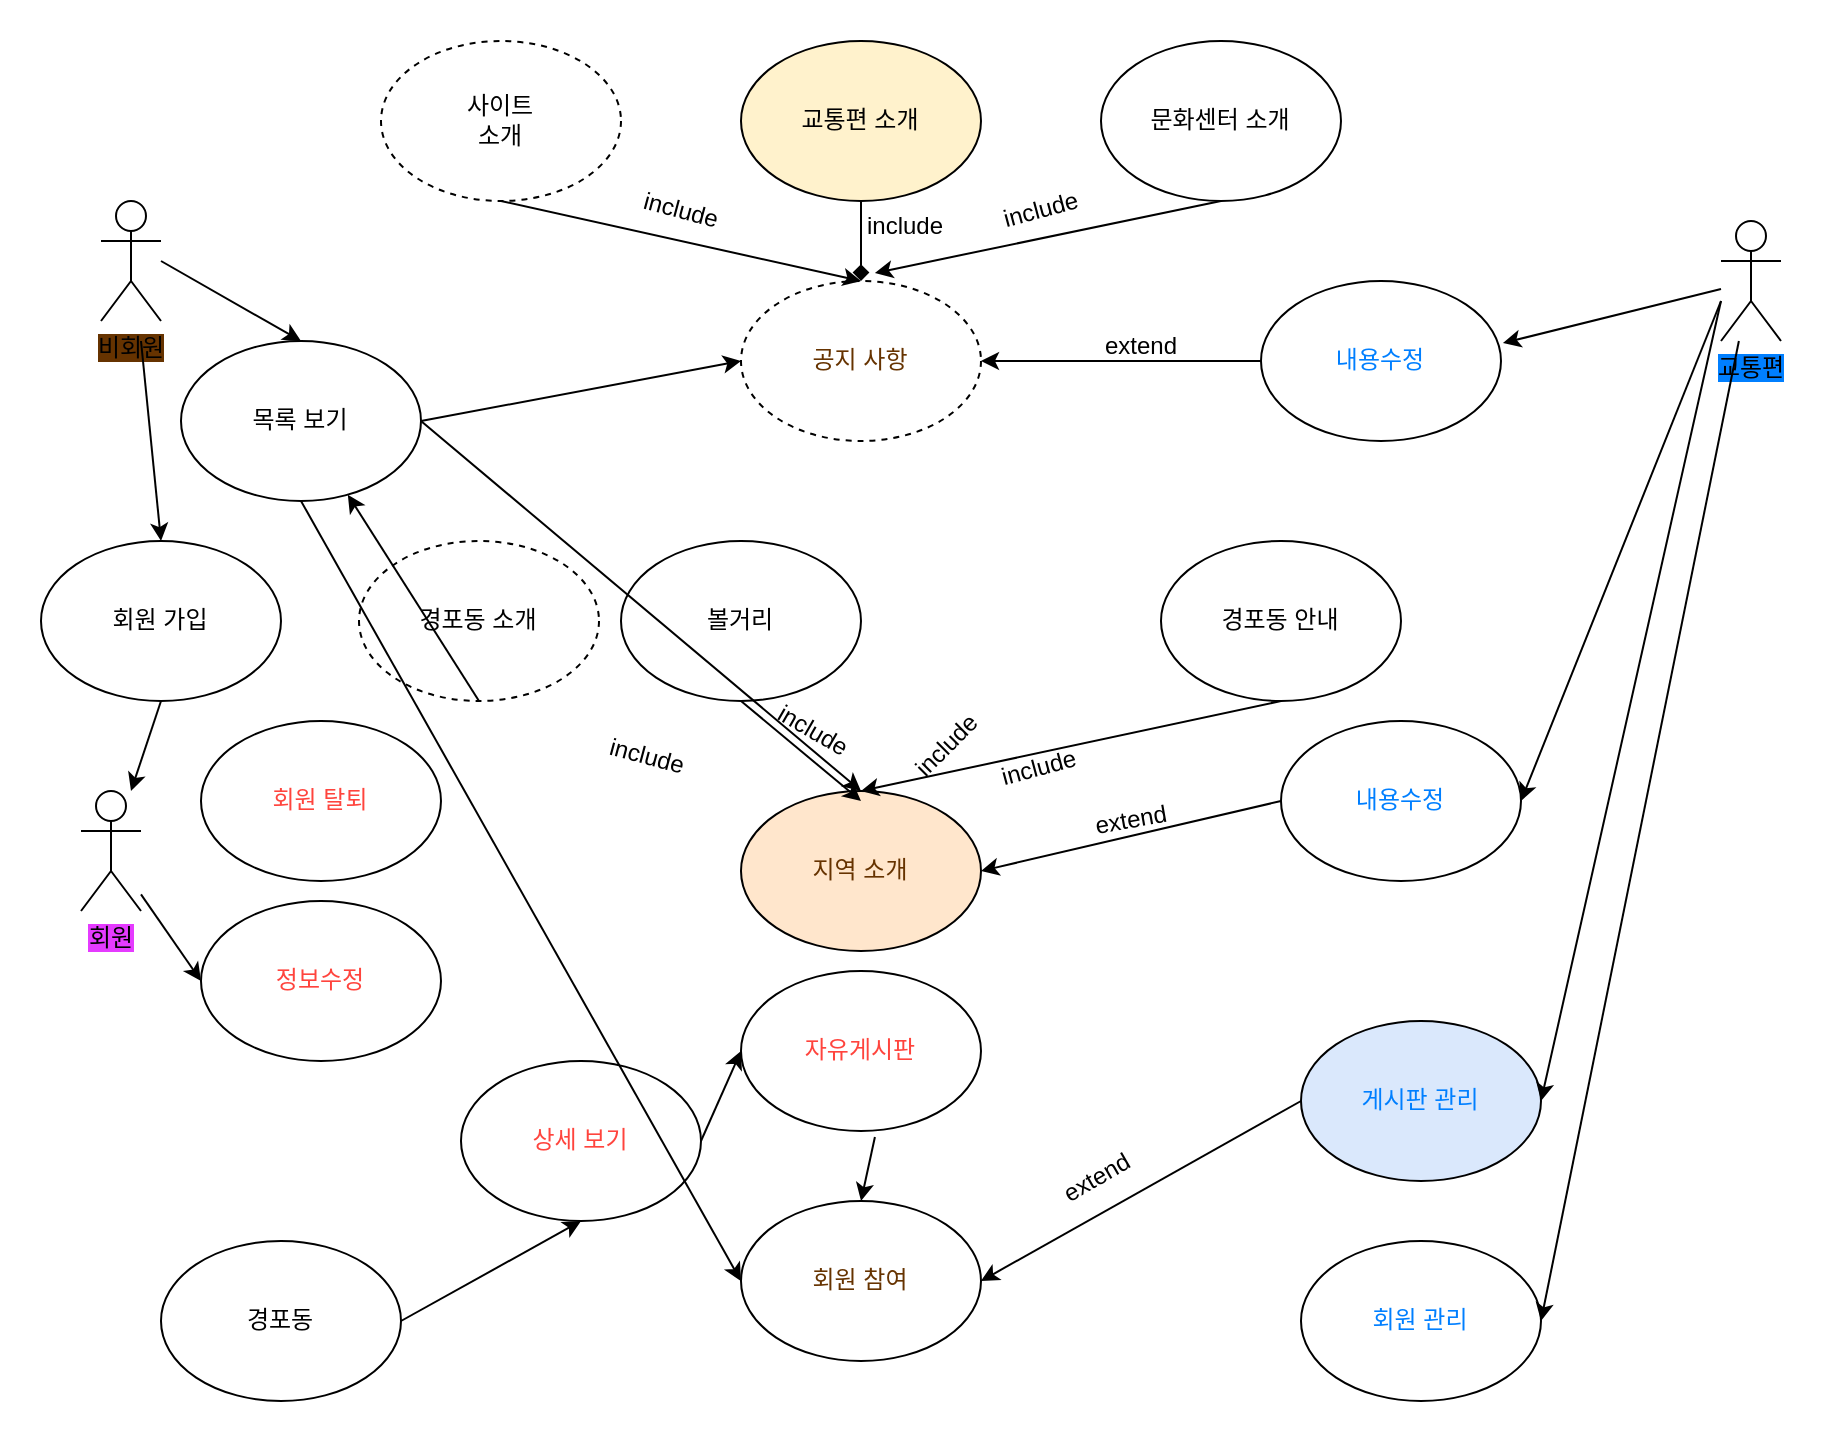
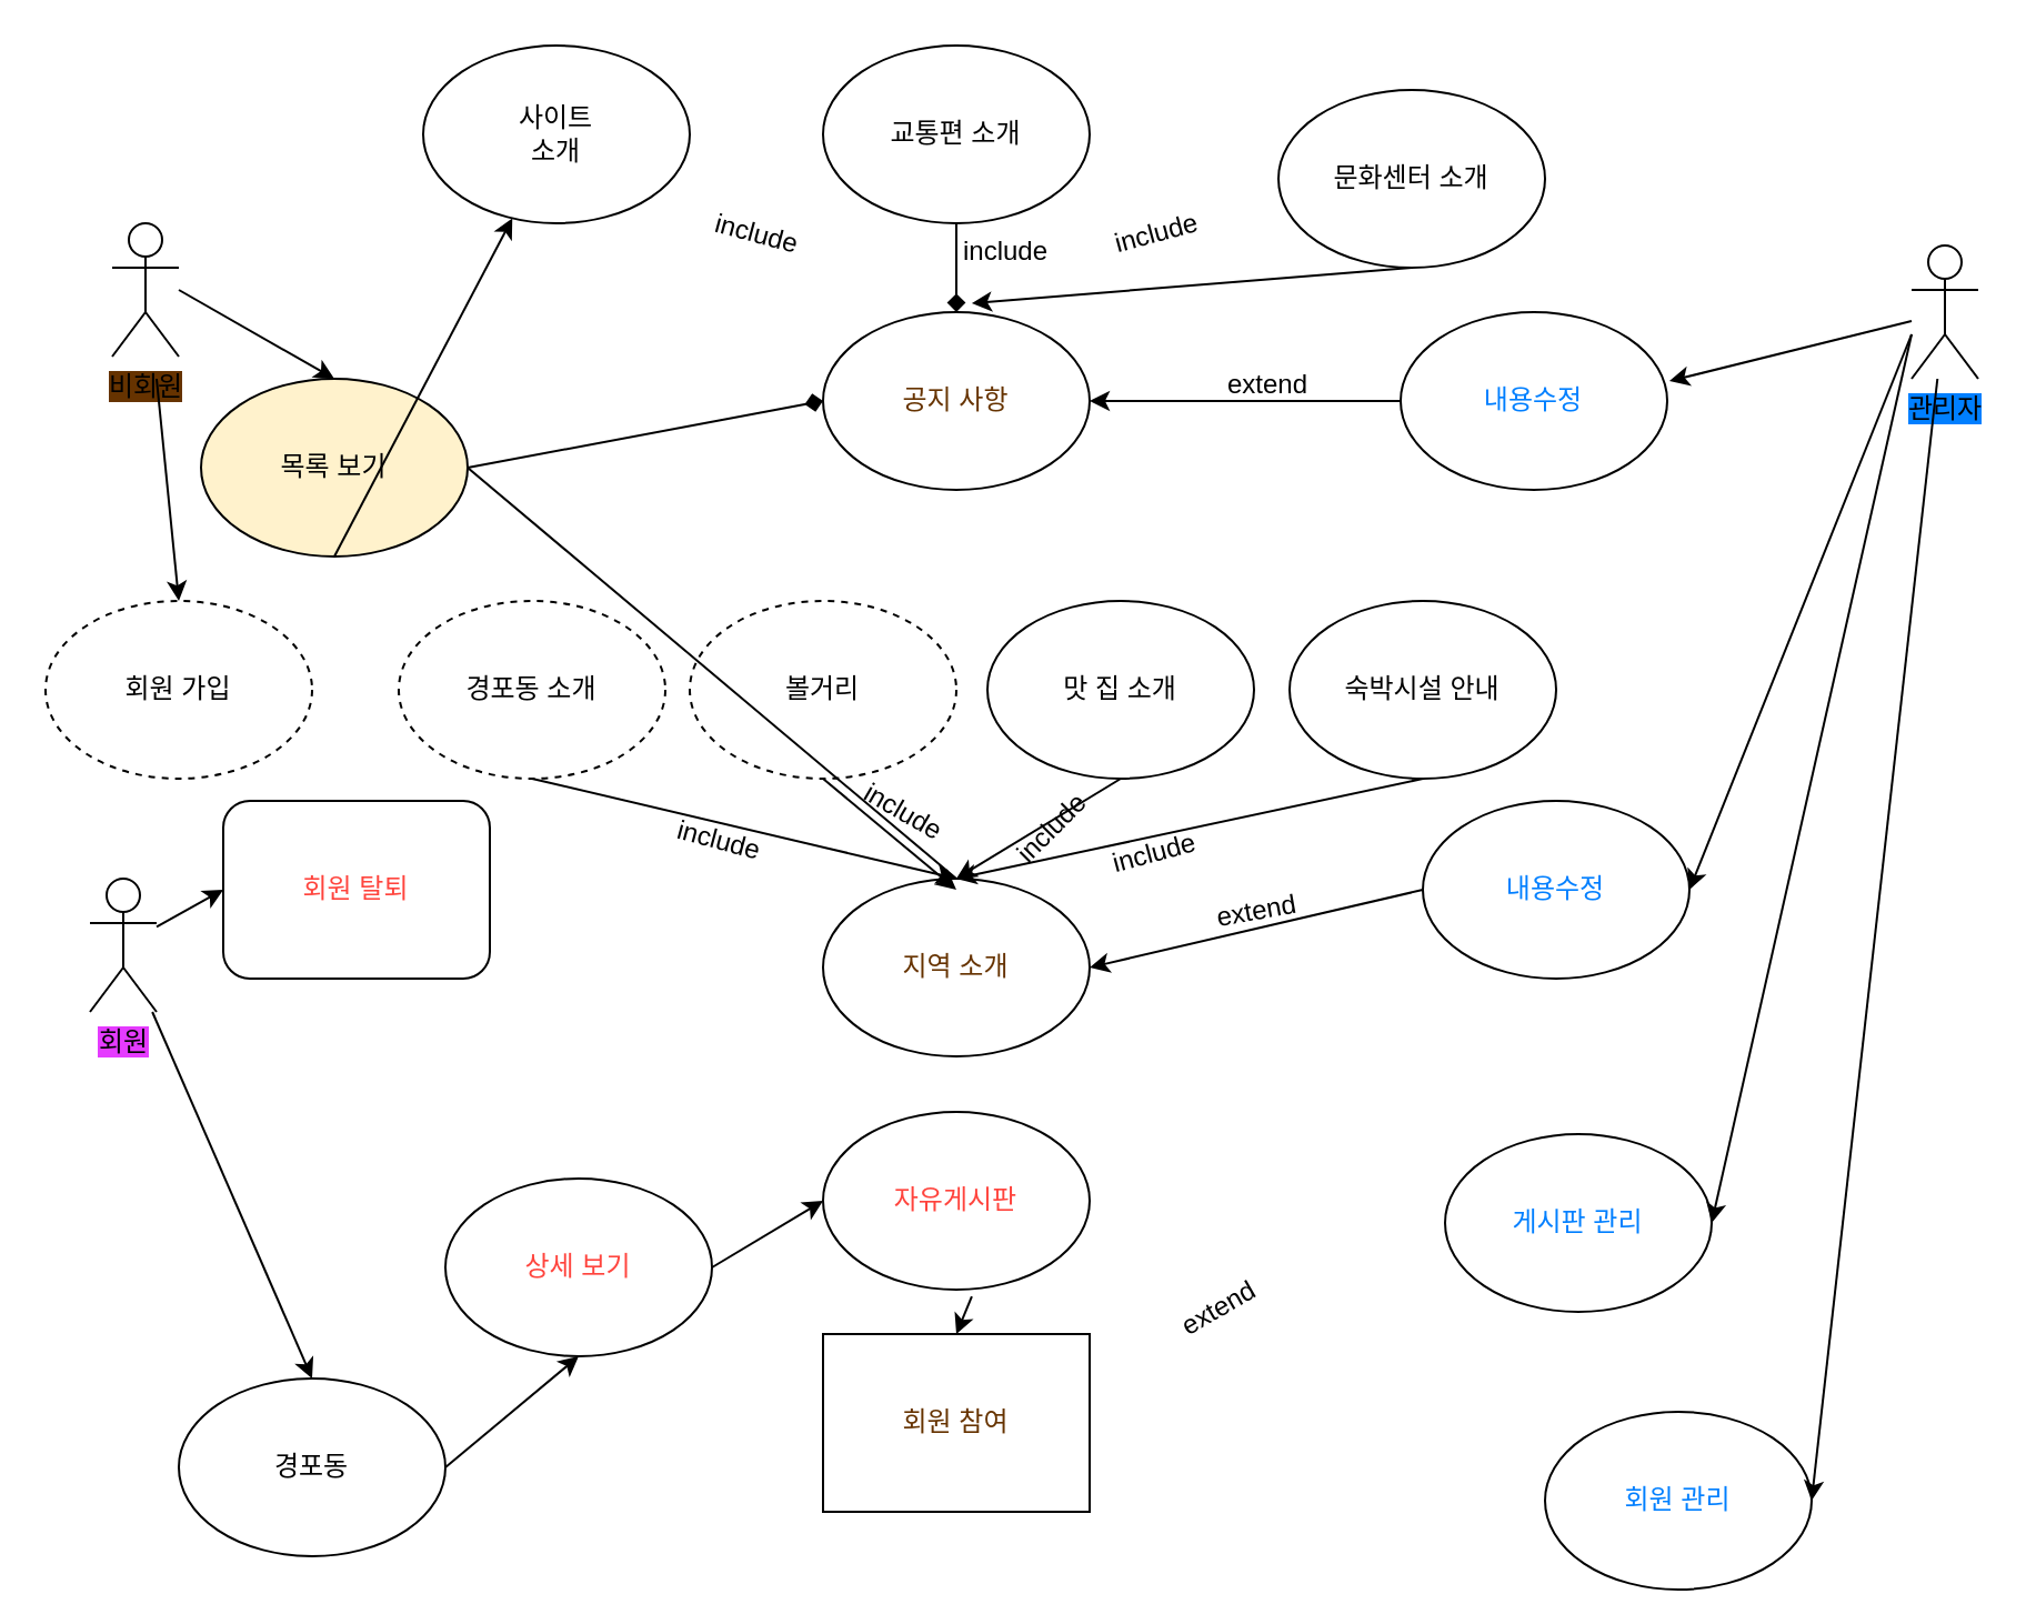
- <mxCell id="2" value="&lt;div&gt;사이트&lt;/div&gt;&lt;div&gt;소개&lt;/div&gt;" style="ellipse;whiteSpace=wrap;html=1;dashed=1;" parent="1" vertex="1"><mxGeometry x="190" y="20" width="120" height="80" as="geometry" /></mxCell>
+ <mxCell id="2" value="&lt;div&gt;사이트&lt;/div&gt;&lt;div&gt;소개&lt;/div&gt;" style="ellipse;whiteSpace=wrap;html=1;" parent="1" vertex="1"><mxGeometry x="190" y="20" width="120" height="80" as="geometry" /></mxCell>
- <mxCell id="3" value="교통편 소개" style="ellipse;whiteSpace=wrap;html=1;fillColor=#fff2cc;" parent="1" vertex="1"><mxGeometry x="370" y="20" width="120" height="80" as="geometry" /></mxCell>
+ <mxCell id="3" value="교통편 소개" style="ellipse;whiteSpace=wrap;html=1;" parent="1" vertex="1"><mxGeometry x="370" y="20" width="120" height="80" as="geometry" /></mxCell>
- <mxCell id="4" value="문화센터 소개" style="ellipse;whiteSpace=wrap;html=1;" parent="1" vertex="1"><mxGeometry x="550" y="20" width="120" height="80" as="geometry" /></mxCell>
+ <mxCell id="4" value="문화센터 소개" style="ellipse;whiteSpace=wrap;html=1;" parent="1" vertex="1"><mxGeometry x="575" y="40" width="120" height="80" as="geometry" /></mxCell>
- <mxCell id="6" value="" style="endArrow=classic;html=1;rounded=0;exitX=0.5;exitY=1;exitDx=0;exitDy=0;entryX=0.5;entryY=0;entryDx=0;entryDy=0;" parent="1" source="2" target="5" edge="1"><mxGeometry width="50" height="50" relative="1" as="geometry"><mxPoint x="390" y="320" as="sourcePoint" /><mxPoint x="440" y="270" as="targetPoint" /></mxGeometry></mxCell>
- <mxCell id="5" value="&lt;font color=&quot;#663300&quot;&gt;공지 사항&lt;/font&gt;" style="ellipse;whiteSpace=wrap;html=1;dashed=1;" parent="1" vertex="1"><mxGeometry x="370" y="140" width="120" height="80" as="geometry" /></mxCell>
+ <mxCell id="5" value="&lt;font color=&quot;#663300&quot;&gt;공지 사항&lt;/font&gt;" style="ellipse;whiteSpace=wrap;html=1;" parent="1" vertex="1"><mxGeometry x="370" y="140" width="120" height="80" as="geometry" /></mxCell>
- <mxCell id="47" value="" style="endArrow=classic;html=1;rounded=0;exitX=1;exitY=0.5;exitDx=0;exitDy=0;entryX=0;entryY=0.5;entryDx=0;entryDy=0;" parent="1" source="34" target="5" edge="1"><mxGeometry width="50" height="50" relative="1" as="geometry"><mxPoint x="390" y="420" as="sourcePoint" /><mxPoint x="440" y="370" as="targetPoint" /></mxGeometry></mxCell>
+ <mxCell id="47" value="" style="endArrow=diamond;html=1;rounded=0;exitX=1;exitY=0.5;exitDx=0;exitDy=0;entryX=0;entryY=0.5;entryDx=0;entryDy=0;" parent="1" source="34" target="5" edge="1"><mxGeometry width="50" height="50" relative="1" as="geometry"><mxPoint x="390" y="420" as="sourcePoint" /><mxPoint x="440" y="370" as="targetPoint" /></mxGeometry></mxCell>
- <mxCell id="9" value="&lt;span style=&quot;background-color: rgb(0, 127, 255);&quot;&gt;교통편&lt;/span&gt;" style="shape=umlActor;verticalLabelPosition=bottom;verticalAlign=top;html=1;outlineConnect=0;" parent="1" vertex="1"><mxGeometry x="860" y="110" width="30" height="60" as="geometry" /></mxCell>
+ <mxCell id="9" value="&lt;span style=&quot;background-color: rgb(0, 127, 255);&quot;&gt;관리자&lt;/span&gt;" style="shape=umlActor;verticalLabelPosition=bottom;verticalAlign=top;html=1;outlineConnect=0;" parent="1" vertex="1"><mxGeometry x="860" y="110" width="30" height="60" as="geometry" /></mxCell>
- <mxCell id="34" value="목록 보기" style="ellipse;whiteSpace=wrap;html=1;" parent="1" vertex="1"><mxGeometry x="90" y="170" width="120" height="80" as="geometry" /></mxCell>
+ <mxCell id="34" value="목록 보기" style="ellipse;whiteSpace=wrap;html=1;fillColor=#fff2cc;" parent="1" vertex="1"><mxGeometry x="90" y="170" width="120" height="80" as="geometry" /></mxCell>
- <mxCell id="20" value="" style="endArrow=classic;html=1;rounded=0;exitX=0.5;exitY=1;exitDx=0;exitDy=0;" parent="1" source="17" target="34" edge="1"><mxGeometry width="50" height="50" relative="1" as="geometry"><mxPoint x="344" y="320" as="sourcePoint" /><mxPoint x="384" y="395" as="targetPoint" /></mxGeometry></mxCell>
+ <mxCell id="20" value="" style="endArrow=classic;html=1;rounded=0;entryX=0.5;entryY=0;entryDx=0;entryDy=0;exitX=0.5;exitY=1;exitDx=0;exitDy=0;" parent="1" source="17" target="16" edge="1"><mxGeometry width="50" height="50" relative="1" as="geometry"><mxPoint x="344" y="320" as="sourcePoint" /><mxPoint x="384" y="395" as="targetPoint" /></mxGeometry></mxCell>
- <mxCell id="39" value="회원 가입" style="ellipse;whiteSpace=wrap;html=1;" parent="1" vertex="1"><mxGeometry x="20" y="270" width="120" height="80" as="geometry" /></mxCell>
+ <mxCell id="39" value="회원 가입" style="ellipse;whiteSpace=wrap;html=1;dashed=1;" parent="1" vertex="1"><mxGeometry x="20" y="270" width="120" height="80" as="geometry" /></mxCell>
- <mxCell id="18" value="볼거리" style="ellipse;whiteSpace=wrap;html=1;" parent="1" vertex="1"><mxGeometry x="310" y="270" width="120" height="80" as="geometry" /></mxCell>
+ <mxCell id="18" value="볼거리" style="ellipse;whiteSpace=wrap;html=1;dashed=1;" parent="1" vertex="1"><mxGeometry x="310" y="270" width="120" height="80" as="geometry" /></mxCell>
+ <mxCell id="19" value="맛 집 소개" style="ellipse;whiteSpace=wrap;html=1;" parent="1" vertex="1"><mxGeometry x="444" y="270" width="120" height="80" as="geometry" /></mxCell>
- <mxCell id="58" value="경포동 안내" style="ellipse;whiteSpace=wrap;html=1;" vertex="1" parent="1"><mxGeometry x="580" y="270" width="120" height="80" as="geometry" /></mxCell>
+ <mxCell id="58" value="숙박시설 안내" style="ellipse;whiteSpace=wrap;html=1;" vertex="1" parent="1"><mxGeometry x="580" y="270" width="120" height="80" as="geometry" /></mxCell>
- <mxCell id="50" value="" style="endArrow=classic;html=1;rounded=0;exitX=0.5;exitY=1;exitDx=0;exitDy=0;" parent="1" source="39" target="15" edge="1"><mxGeometry width="50" height="50" relative="1" as="geometry"><mxPoint x="390" y="420" as="sourcePoint" /><mxPoint x="440" y="370" as="targetPoint" /></mxGeometry></mxCell>
+ <mxCell id="22" value="" style="endArrow=classic;html=1;rounded=0;entryX=0.5;entryY=0;entryDx=0;entryDy=0;exitX=0.5;exitY=1;exitDx=0;exitDy=0;" parent="1" source="19" target="16" edge="1"><mxGeometry width="50" height="50" relative="1" as="geometry"><mxPoint x="390" y="320" as="sourcePoint" /><mxPoint x="440" y="270" as="targetPoint" /></mxGeometry></mxCell>
- <mxCell id="48" value="" style="endArrow=classic;html=1;rounded=0;exitX=1;exitY=0.5;exitDx=0;exitDy=0;entryX=0.5;entryY=0;entryDx=0;entryDy=0;" parent="1" source="34" target="16" edge="1"><mxGeometry width="50" height="50" relative="1" as="geometry"><mxPoint x="390" y="420" as="sourcePoint" /><mxPoint x="440" y="370" as="targetPoint" /></mxGeometry></mxCell>
+ <mxCell id="48" value="" style="endArrow=none;html=1;rounded=0;exitX=1;exitY=0.5;exitDx=0;exitDy=0;entryX=0.5;entryY=0;entryDx=0;entryDy=0;" parent="1" source="34" target="16" edge="1"><mxGeometry width="50" height="50" relative="1" as="geometry"><mxPoint x="390" y="420" as="sourcePoint" /><mxPoint x="440" y="370" as="targetPoint" /></mxGeometry></mxCell>
- <mxCell id="52" value="&lt;font color=&quot;#ff443d&quot;&gt;회원 탈퇴&lt;/font&gt;" style="ellipse;whiteSpace=wrap;html=1;" parent="1" vertex="1"><mxGeometry x="100" y="360" width="120" height="80" as="geometry" /></mxCell>
+ <mxCell id="52" value="&lt;font color=&quot;#ff443d&quot;&gt;회원 탈퇴&lt;/font&gt;" style="whiteSpace=wrap;html=1;rounded=1;" parent="1" vertex="1"><mxGeometry x="100" y="360" width="120" height="80" as="geometry" /></mxCell>
- <mxCell id="49" value="" style="endArrow=classic;html=1;rounded=0;exitX=0.5;exitY=1;exitDx=0;exitDy=0;entryX=0;entryY=0.5;entryDx=0;entryDy=0;" parent="1" source="34" target="37" edge="1"><mxGeometry width="50" height="50" relative="1" as="geometry"><mxPoint x="390" y="420" as="sourcePoint" /><mxPoint x="440" y="370" as="targetPoint" /></mxGeometry></mxCell>
+ <mxCell id="49" value="" style="endArrow=classic;html=1;rounded=0;exitX=0.5;exitY=1;exitDx=0;exitDy=0;" parent="1" source="34" target="2" edge="1"><mxGeometry width="50" height="50" relative="1" as="geometry"><mxPoint x="390" y="420" as="sourcePoint" /><mxPoint x="440" y="370" as="targetPoint" /></mxGeometry></mxCell>
+ <mxCell id="53" value="" style="endArrow=classic;html=1;rounded=0;entryX=0;entryY=0.5;entryDx=0;entryDy=0;" parent="1" source="15" target="52" edge="1"><mxGeometry width="50" height="50" relative="1" as="geometry"><mxPoint x="390" y="420" as="sourcePoint" /><mxPoint x="440" y="370" as="targetPoint" /></mxGeometry></mxCell>
- <mxCell id="16" value="&lt;font color=&quot;#663300&quot;&gt;지역 소개&lt;/font&gt;" style="ellipse;whiteSpace=wrap;html=1;fillColor=#ffe6cc;" parent="1" vertex="1"><mxGeometry x="370" y="395" width="120" height="80" as="geometry" /></mxCell>
+ <mxCell id="16" value="&lt;font color=&quot;#663300&quot;&gt;지역 소개&lt;/font&gt;" style="ellipse;whiteSpace=wrap;html=1;" parent="1" vertex="1"><mxGeometry x="370" y="395" width="120" height="80" as="geometry" /></mxCell>
- <mxCell id="55" value="" style="endArrow=classic;html=1;rounded=0;entryX=0;entryY=0.5;entryDx=0;entryDy=0;" parent="1" source="15" target="54" edge="1"><mxGeometry width="50" height="50" relative="1" as="geometry"><mxPoint x="390" y="420" as="sourcePoint" /><mxPoint x="440" y="370" as="targetPoint" /></mxGeometry></mxCell>
- <mxCell id="54" value="&lt;font color=&quot;#ff443d&quot;&gt;정보수정&lt;/font&gt;" style="ellipse;whiteSpace=wrap;html=1;" parent="1" vertex="1"><mxGeometry x="100" y="450" width="120" height="80" as="geometry" /></mxCell>
- <mxCell id="38" value="&lt;font color=&quot;#ff443d&quot;&gt;자유게시판&lt;/font&gt;" style="ellipse;whiteSpace=wrap;html=1;" parent="1" vertex="1"><mxGeometry x="370" y="485" width="120" height="80" as="geometry" /></mxCell>
+ <mxCell id="38" value="&lt;font color=&quot;#ff443d&quot;&gt;자유게시판&lt;/font&gt;" style="ellipse;whiteSpace=wrap;html=1;" parent="1" vertex="1"><mxGeometry x="370" y="500" width="120" height="80" as="geometry" /></mxCell>
+ <mxCell id="41" value="" style="endArrow=classic;html=1;rounded=0;entryX=0.5;entryY=0;entryDx=0;entryDy=0;" parent="1" source="15" target="36" edge="1"><mxGeometry width="50" height="50" relative="1" as="geometry"><mxPoint x="390" y="520" as="sourcePoint" /><mxPoint x="440" y="470" as="targetPoint" /></mxGeometry></mxCell>
- <mxCell id="43" value="&lt;font color=&quot;#007fff&quot;&gt;게시판 관리&lt;/font&gt;" style="ellipse;whiteSpace=wrap;html=1;fillColor=#dae8fc;" parent="1" vertex="1"><mxGeometry x="650" y="510" width="120" height="80" as="geometry" /></mxCell>
+ <mxCell id="43" value="&lt;font color=&quot;#007fff&quot;&gt;게시판 관리&lt;/font&gt;" style="ellipse;whiteSpace=wrap;html=1;" parent="1" vertex="1"><mxGeometry x="650" y="510" width="120" height="80" as="geometry" /></mxCell>
- <mxCell id="35" value="&lt;font color=&quot;#ff443d&quot;&gt;상세 보기&lt;/font&gt;" style="ellipse;whiteSpace=wrap;html=1;" parent="1" vertex="1"><mxGeometry x="230" y="530" width="120" height="80" as="geometry" /></mxCell>
+ <mxCell id="35" value="&lt;font color=&quot;#ff443d&quot;&gt;상세 보기&lt;/font&gt;" style="ellipse;whiteSpace=wrap;html=1;" parent="1" vertex="1"><mxGeometry x="200" y="530" width="120" height="80" as="geometry" /></mxCell>
- <mxCell id="45" value="" style="endArrow=classic;html=1;rounded=0;entryX=1;entryY=0.5;entryDx=0;entryDy=0;exitX=0;exitY=0.5;exitDx=0;exitDy=0;" parent="1" source="43" target="37" edge="1"><mxGeometry width="50" height="50" relative="1" as="geometry"><mxPoint x="390" y="520" as="sourcePoint" /><mxPoint x="440" y="470" as="targetPoint" /></mxGeometry></mxCell>
- <mxCell id="37" value="&lt;font color=&quot;#663300&quot;&gt;회원 참여&lt;/font&gt;" style="ellipse;whiteSpace=wrap;html=1;" parent="1" vertex="1"><mxGeometry x="370" y="600" width="120" height="80" as="geometry" /></mxCell>
+ <mxCell id="37" value="&lt;font color=&quot;#663300&quot;&gt;회원 참여&lt;/font&gt;" style="whiteSpace=wrap;html=1;rounded=0;" parent="1" vertex="1"><mxGeometry x="370" y="600" width="120" height="80" as="geometry" /></mxCell>
- <mxCell id="56" value="&lt;font color=&quot;#007fff&quot;&gt;회원 관리&lt;/font&gt;" style="ellipse;whiteSpace=wrap;html=1;" parent="1" vertex="1"><mxGeometry x="650" y="620" width="120" height="80" as="geometry" /></mxCell>
+ <mxCell id="56" value="&lt;font color=&quot;#007fff&quot;&gt;회원 관리&lt;/font&gt;" style="ellipse;whiteSpace=wrap;html=1;" parent="1" vertex="1"><mxGeometry x="695" y="635" width="120" height="80" as="geometry" /></mxCell>
